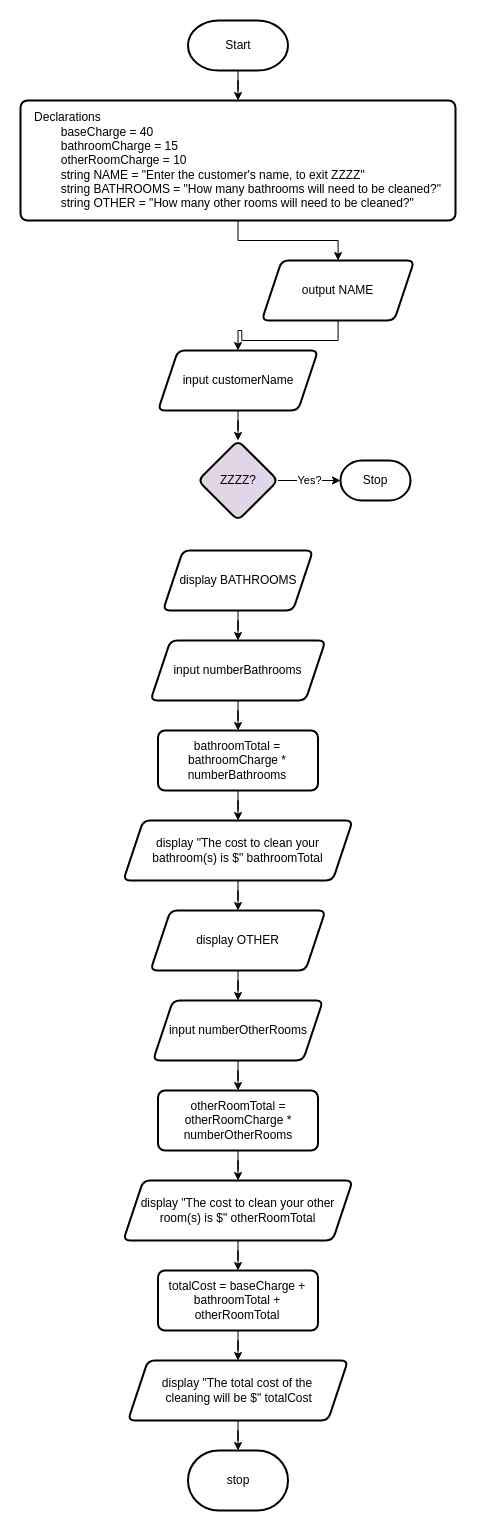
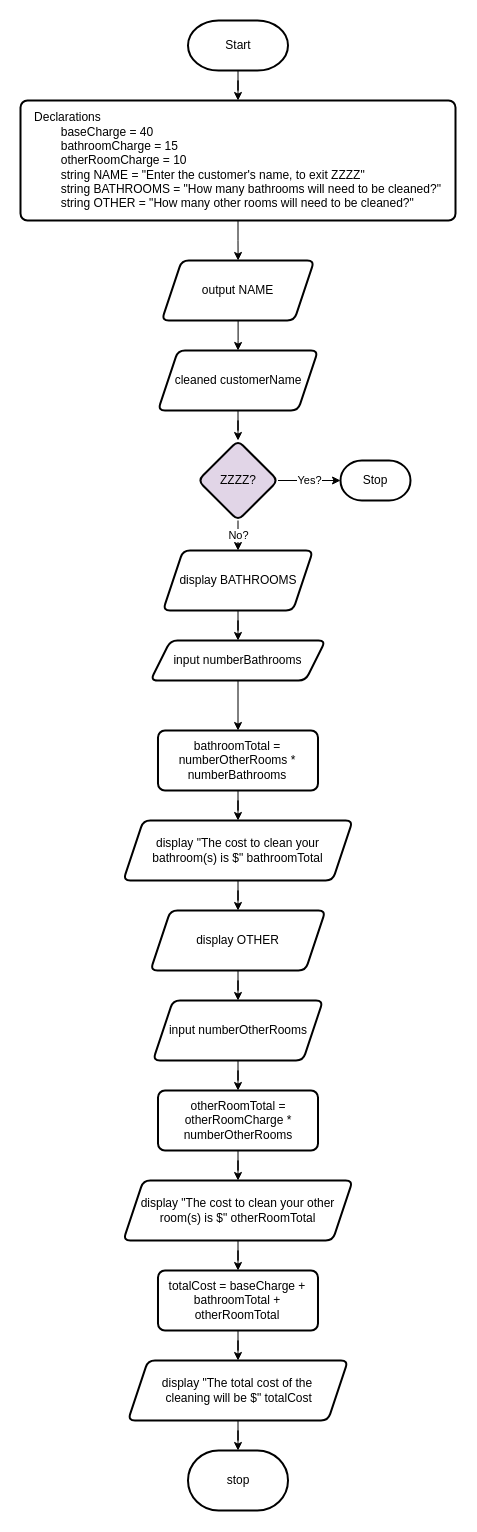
- <mxCell id="8" value="output NAME" style="shape=parallelogram;perimeter=parallelogramPerimeter;whiteSpace=wrap;html=1;fixedSize=1;rounded=1;absoluteArcSize=1;arcSize=14;strokeWidth=2;" vertex="1" parent="2"><mxGeometry x="241.25" y="240" width="152.5" height="60" as="geometry" /></mxCell>
+ <mxCell id="8" value="output NAME" style="shape=parallelogram;perimeter=parallelogramPerimeter;whiteSpace=wrap;html=1;fixedSize=1;rounded=1;absoluteArcSize=1;arcSize=14;strokeWidth=2;" vertex="1" parent="2"><mxGeometry x="141.25" y="240" width="152.5" height="60" as="geometry" /></mxCell>
- <mxCell id="10" value="input customerName" style="shape=parallelogram;perimeter=parallelogramPerimeter;whiteSpace=wrap;html=1;fixedSize=1;rounded=1;absoluteArcSize=1;arcSize=14;strokeWidth=2;" vertex="1" parent="2"><mxGeometry x="137.5" y="330" width="160" height="60" as="geometry" /></mxCell>
+ <mxCell id="10" value="cleaned customerName" style="shape=parallelogram;perimeter=parallelogramPerimeter;whiteSpace=wrap;html=1;fixedSize=1;rounded=1;absoluteArcSize=1;arcSize=14;strokeWidth=2;" vertex="1" parent="2"><mxGeometry x="137.5" y="330" width="160" height="60" as="geometry" /></mxCell>
+ <mxCell id="11" value="No?" style="edgeStyle=orthogonalEdgeStyle;rounded=0;orthogonalLoop=1;jettySize=auto;html=1;" edge="1" parent="2" source="13" target="15"><mxGeometry relative="1" as="geometry" /></mxCell>
- <mxCell id="17" value="input numberBathrooms" style="shape=parallelogram;perimeter=parallelogramPerimeter;whiteSpace=wrap;html=1;fixedSize=1;rounded=1;absoluteArcSize=1;arcSize=14;strokeWidth=2;" vertex="1" parent="2"><mxGeometry x="130" y="620" width="175" height="60" as="geometry" /></mxCell>
+ <mxCell id="17" value="input numberBathrooms" style="shape=parallelogram;perimeter=parallelogramPerimeter;whiteSpace=wrap;html=1;fixedSize=1;rounded=1;absoluteArcSize=1;arcSize=14;strokeWidth=2;" vertex="1" parent="2"><mxGeometry x="130" y="620" width="175" height="40" as="geometry" /></mxCell>
- <mxCell id="19" value="bathroomTotal = bathroomCharge * numberBathrooms" style="rounded=1;whiteSpace=wrap;html=1;absoluteArcSize=1;arcSize=14;strokeWidth=2;" vertex="1" parent="2"><mxGeometry x="137.49" y="710" width="160" height="60" as="geometry" /></mxCell>
+ <mxCell id="19" value="bathroomTotal = numberOtherRooms * numberBathrooms" style="rounded=1;whiteSpace=wrap;html=1;absoluteArcSize=1;arcSize=14;strokeWidth=2;" vertex="1" parent="2"><mxGeometry x="137.49" y="710" width="160" height="60" as="geometry" /></mxCell>
